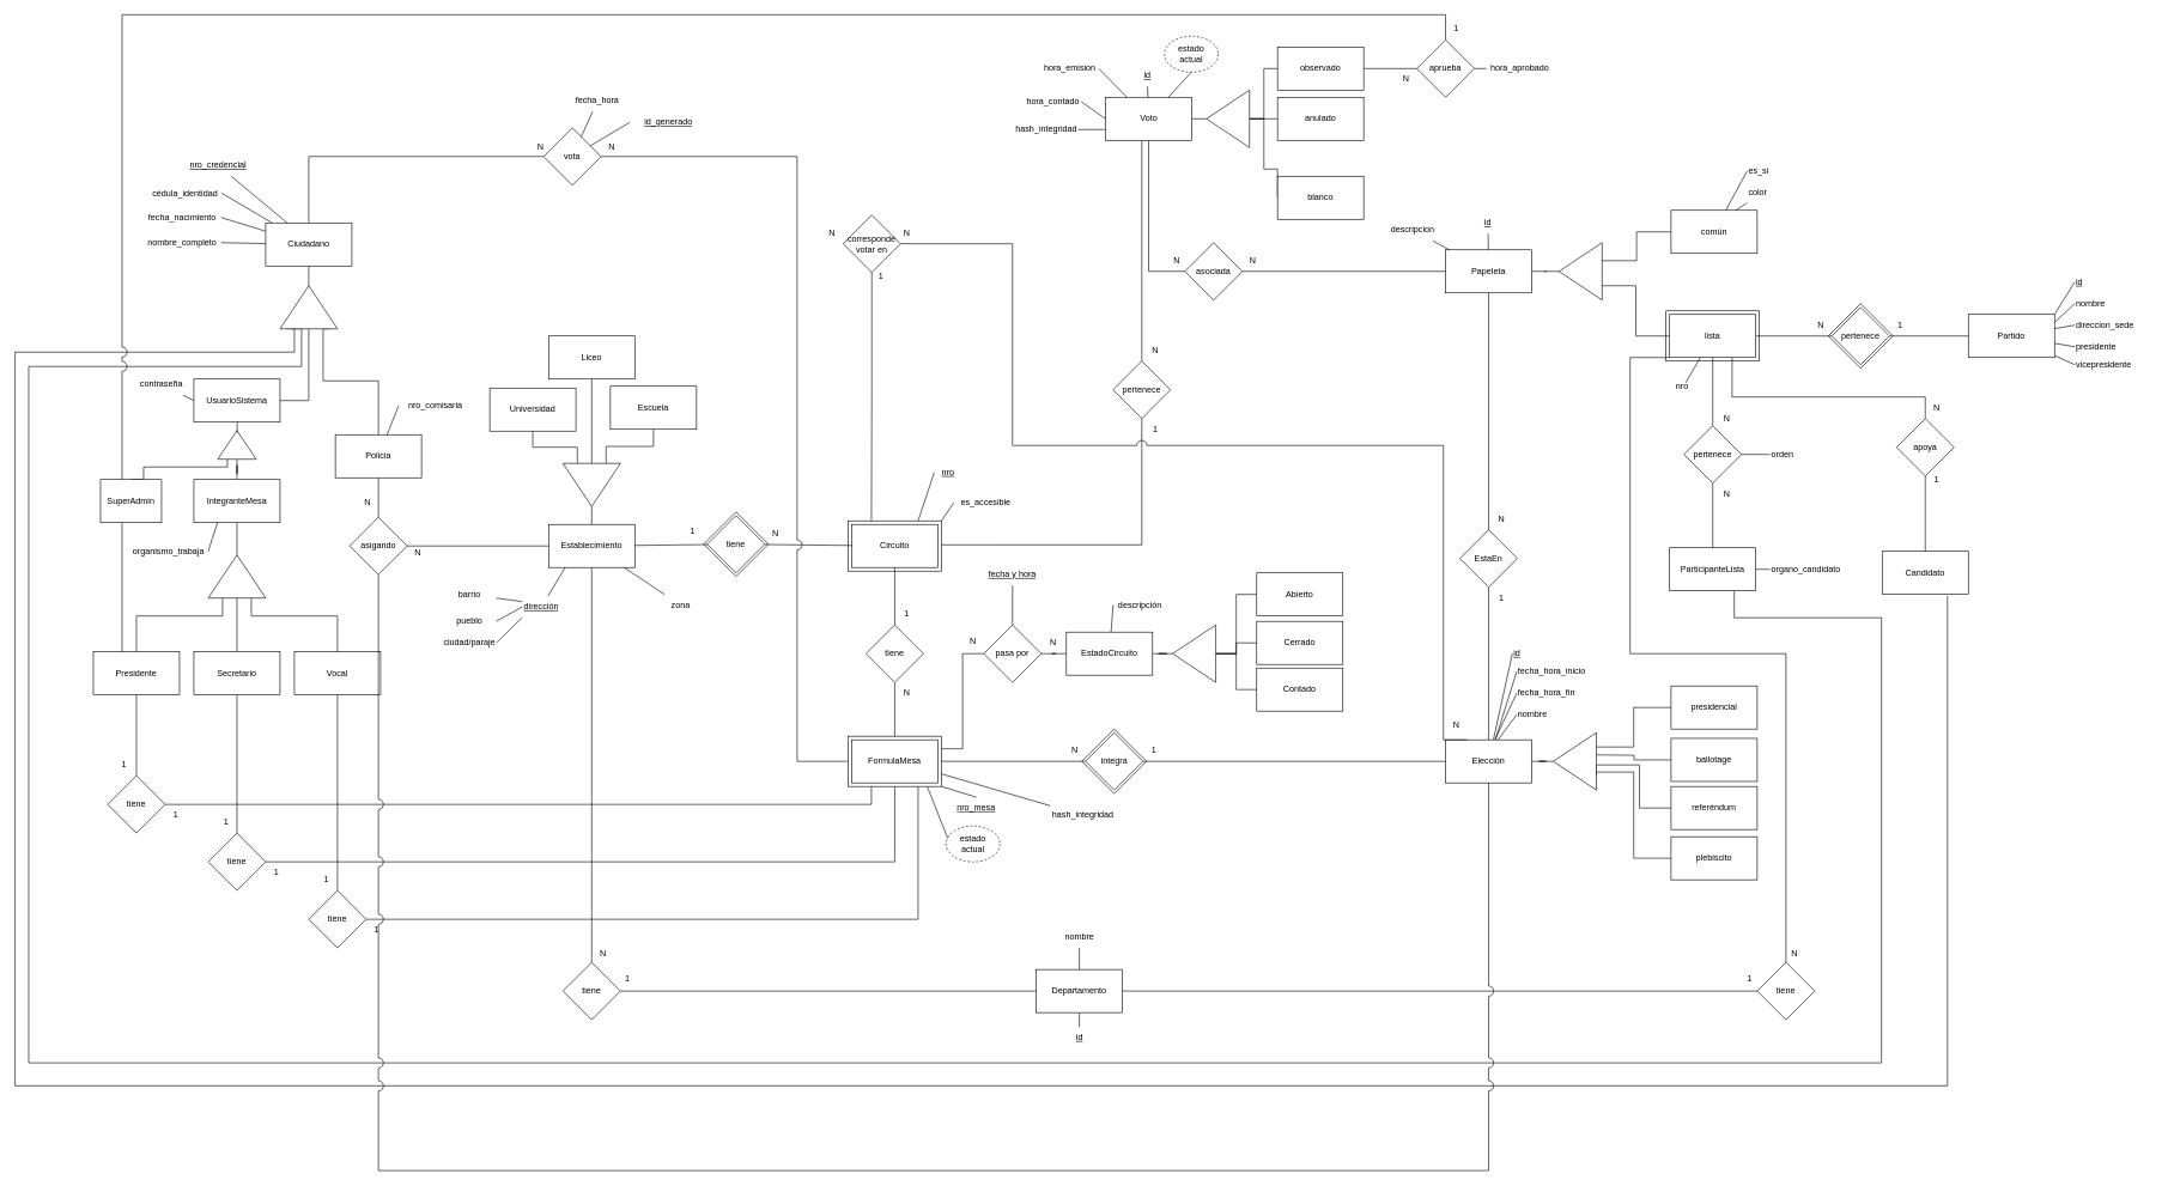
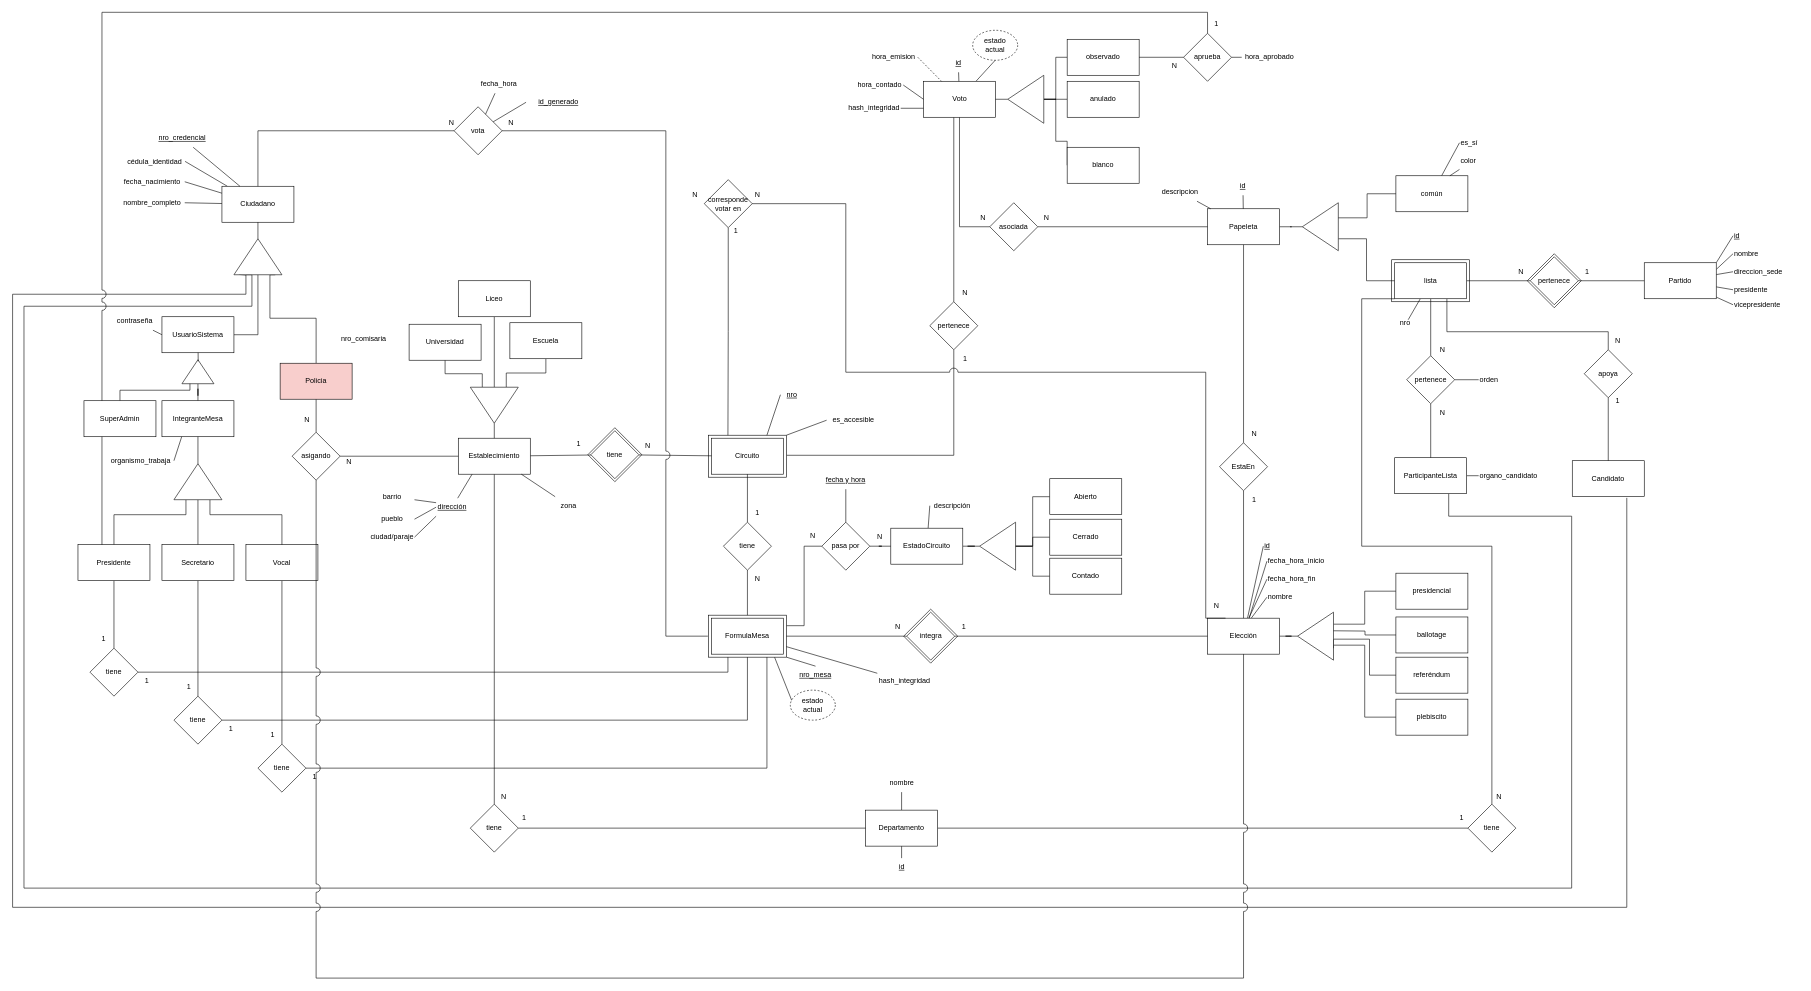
- <mxCell id="253" style="rounded=0;orthogonalLoop=1;jettySize=auto;html=1;entryX=0.25;entryY=0;entryDx=0;entryDy=0;endArrow=none;startFill=0;exitX=1;exitY=0.5;exitDx=0;exitDy=0;" parent="1" source="254" target="183" edge="1"><mxGeometry relative="1" as="geometry" /></mxCell>
+ <mxCell id="253" style="rounded=0;orthogonalLoop=1;jettySize=auto;html=1;entryX=0.25;entryY=0;entryDx=0;entryDy=0;endArrow=none;startFill=0;exitX=1;exitY=0.5;exitDx=0;exitDy=0;dashed=1;" parent="1" source="254" target="183" edge="1"><mxGeometry relative="1" as="geometry" /></mxCell>
- <mxCell id="36" style="rounded=0;orthogonalLoop=1;jettySize=auto;html=1;entryX=0;entryY=0.5;entryDx=0;entryDy=0;endArrow=none;startFill=0;" parent="1" source="37" target="96" edge="1"><mxGeometry relative="1" as="geometry" /></mxCell>
- <mxCell id="37" value="Policia" style="rounded=0;whiteSpace=wrap;html=1;" parent="1" vertex="1"><mxGeometry x="466" y="605" width="120" height="60" as="geometry" /></mxCell>
+ <mxCell id="37" value="Policia" style="rounded=0;whiteSpace=wrap;html=1;fillColor=#f8cecc;" parent="1" vertex="1"><mxGeometry x="466" y="605" width="120" height="60" as="geometry" /></mxCell>
- <mxCell id="269" value="SuperAdmin" style="rounded=0;whiteSpace=wrap;html=1;" parent="1" vertex="1"><mxGeometry x="139" y="667.5" width="85" height="60" as="geometry" /></mxCell>
+ <mxCell id="269" value="SuperAdmin" style="rounded=0;whiteSpace=wrap;html=1;" parent="1" vertex="1"><mxGeometry x="139" y="667.5" width="120" height="60" as="geometry" /></mxCell>
- <mxCell id="97" value="es_accesible" style="text;html=1;align=center;verticalAlign=middle;whiteSpace=wrap;rounded=0;fontStyle=0" parent="1" vertex="1"><mxGeometry x="1327" y="685" width="90" height="30" as="geometry" /></mxCell>
+ <mxCell id="97" value="es_accesible" style="text;html=1;align=center;verticalAlign=middle;whiteSpace=wrap;rounded=0;fontStyle=0" parent="1" vertex="1"><mxGeometry x="1377" y="685" width="90" height="30" as="geometry" /></mxCell>
